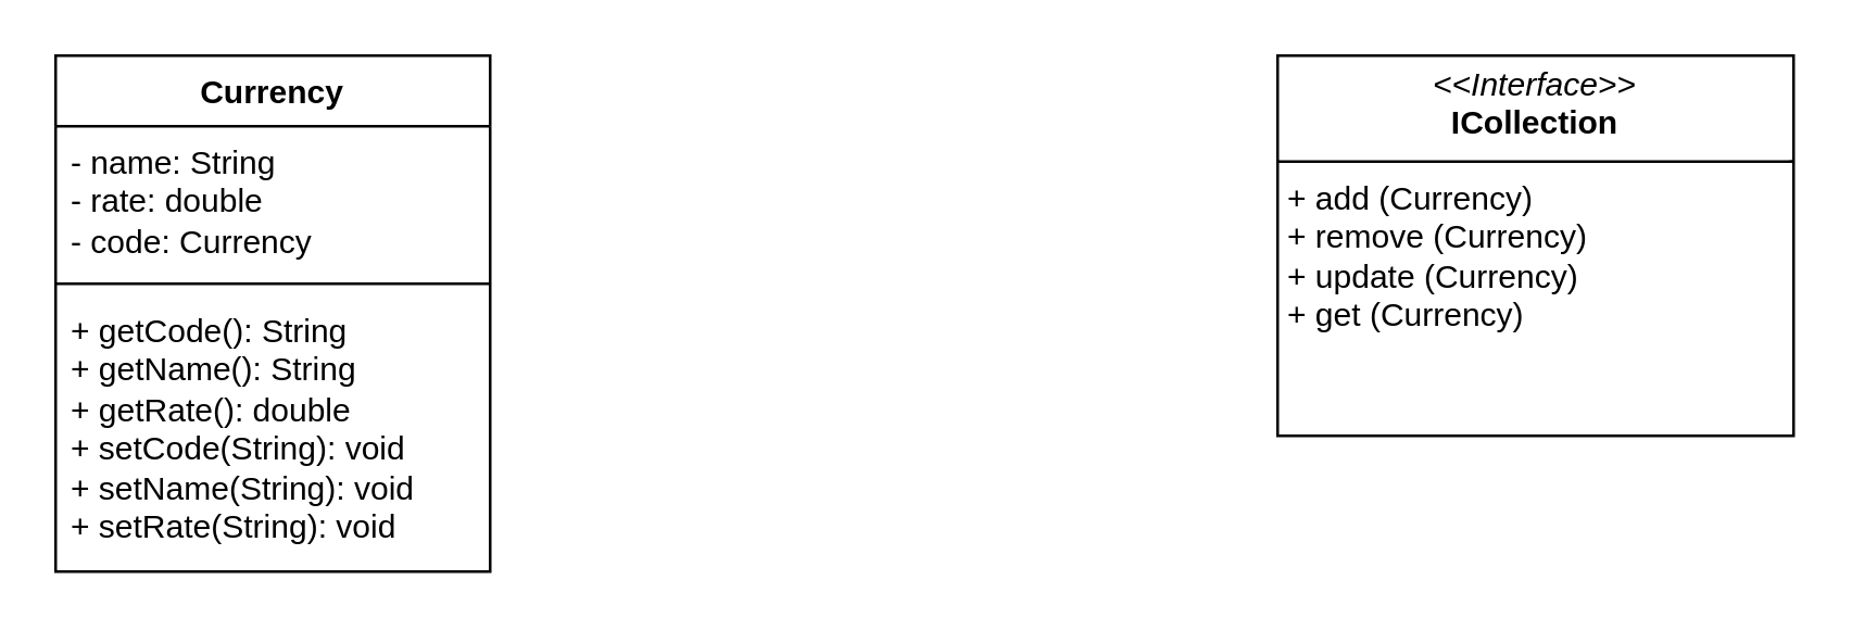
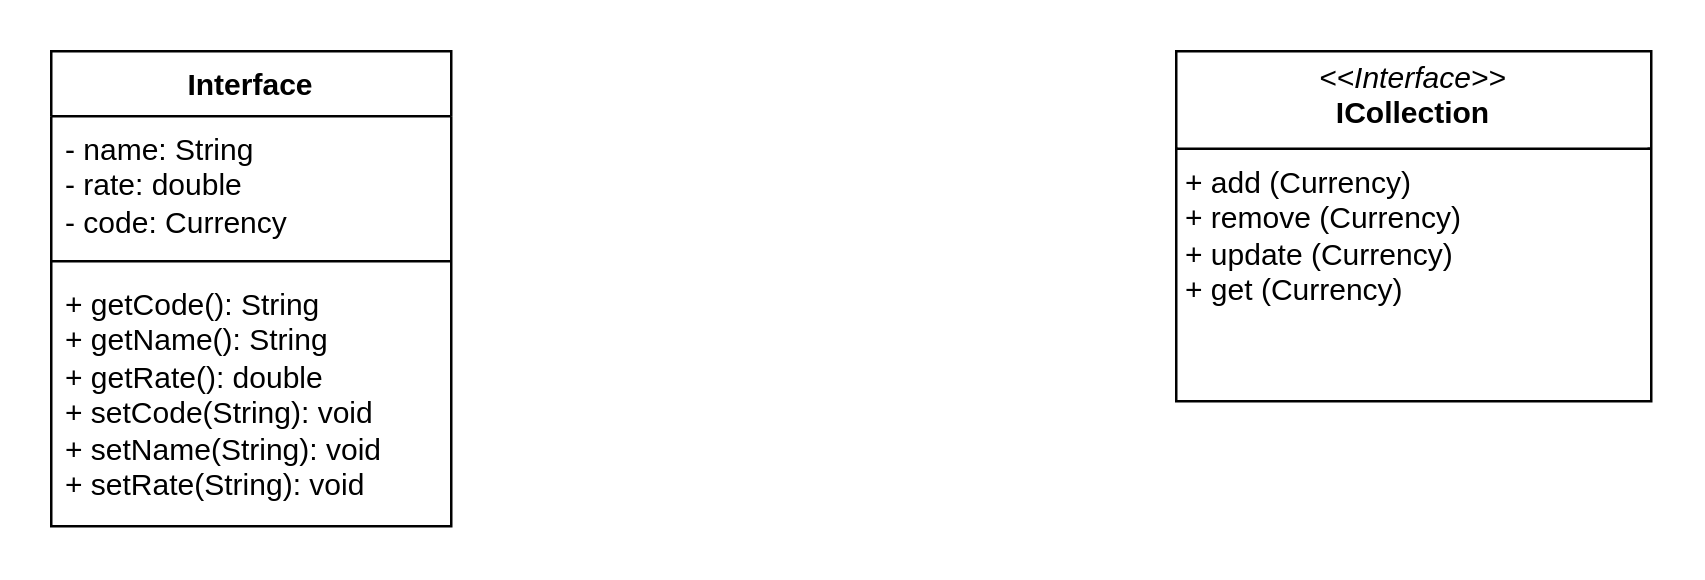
- <mxCell id="3" value="Currency" style="swimlane;fontStyle=1;align=center;verticalAlign=top;childLayout=stackLayout;horizontal=1;startSize=26;horizontalStack=0;resizeParent=1;resizeParentMax=0;resizeLast=0;collapsible=1;marginBottom=0;whiteSpace=wrap;html=1;" vertex="1" parent="1"><mxGeometry x="20" y="20" width="160" height="190" as="geometry" /></mxCell>
+ <mxCell id="3" value="Interface" style="swimlane;fontStyle=1;align=center;verticalAlign=top;childLayout=stackLayout;horizontal=1;startSize=26;horizontalStack=0;resizeParent=1;resizeParentMax=0;resizeLast=0;collapsible=1;marginBottom=0;whiteSpace=wrap;html=1;" vertex="1" parent="1"><mxGeometry x="20" y="20" width="160" height="190" as="geometry" /></mxCell>
